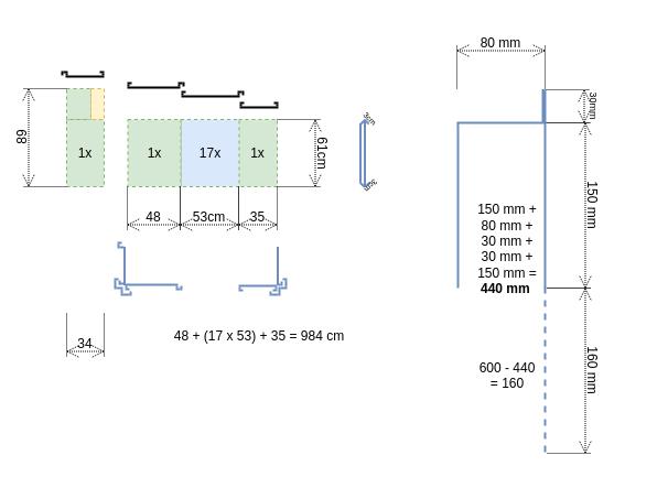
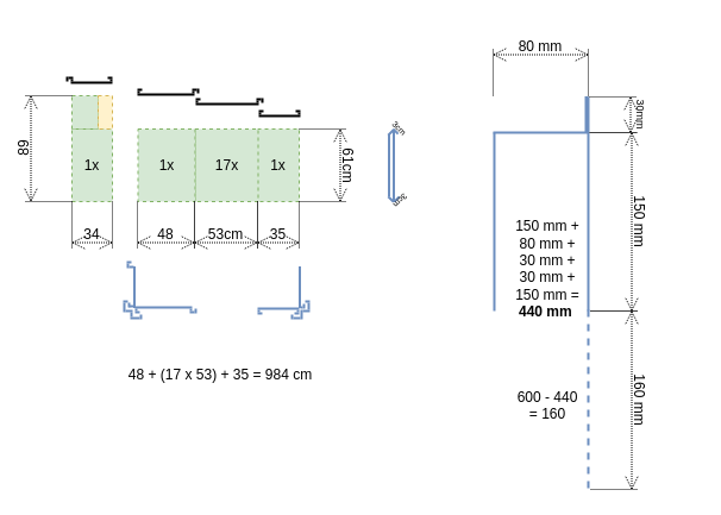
- <mxCell id="5" value="17x" style="rounded=0;whiteSpace=wrap;html=1;fillColor=#dae8fc;strokeColor=#82b366;dashed=1;" parent="1" vertex="1"><mxGeometry x="163.5" y="108" width="53" height="61" as="geometry" /></mxCell>
+ <mxCell id="5" value="17x" style="rounded=0;whiteSpace=wrap;html=1;fillColor=#d5e8d4;strokeColor=#82b366;dashed=1;" parent="1" vertex="1"><mxGeometry x="163.5" y="108" width="53" height="61" as="geometry" /></mxCell>
- <mxCell id="11" value="34" style="shape=dimension;whiteSpace=wrap;html=1;align=center;points=[];verticalAlign=bottom;spacingBottom=3;labelBackgroundColor=none;dashed=1;dashPattern=1 1;" parent="1" vertex="1"><mxGeometry x="60" y="284" width="34" height="40" as="geometry" /></mxCell>
+ <mxCell id="11" value="34" style="shape=dimension;whiteSpace=wrap;html=1;align=center;points=[];verticalAlign=bottom;spacingBottom=3;labelBackgroundColor=none;dashed=1;dashPattern=1 1;" parent="1" vertex="1"><mxGeometry x="60" y="169" width="34" height="40" as="geometry" /></mxCell>
- <mxCell id="89" value="48 + (17 x 53) + 35 = 984 cm" style="text;html=1;align=center;verticalAlign=middle;whiteSpace=wrap;rounded=0;" vertex="1" parent="1"><mxGeometry x="150" y="290" width="170" height="30" as="geometry" /></mxCell>
+ <mxCell id="89" value="48 + (17 x 53) + 35 = 984 cm" style="text;html=1;align=center;verticalAlign=middle;whiteSpace=wrap;rounded=0;" vertex="1" parent="1"><mxGeometry x="100" y="300" width="170" height="30" as="geometry" /></mxCell>
